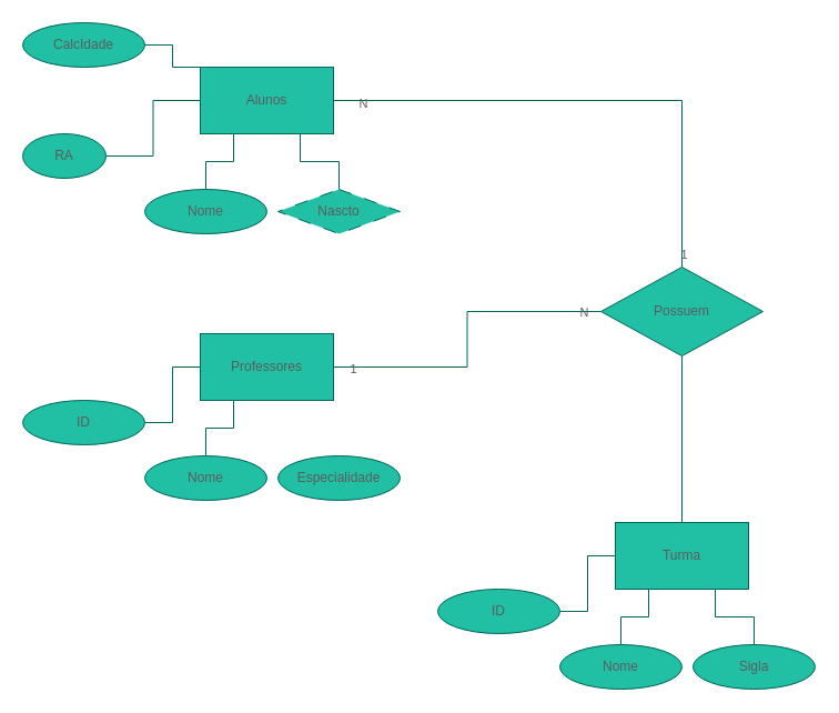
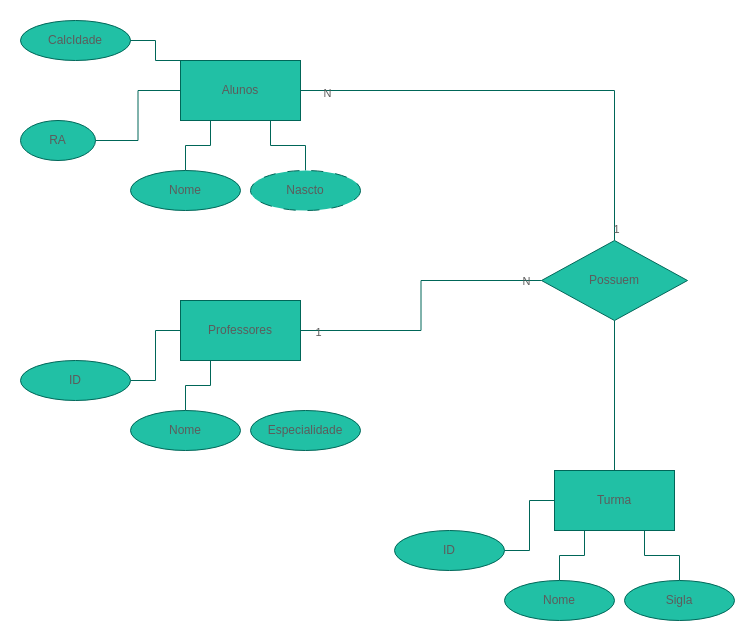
- <mxCell id="13" value="Nascto" style="rhombus;whiteSpace=wrap;html=1;labelBackgroundColor=none;fillColor=#21C0A5;strokeColor=#006658;fontColor=#5C5C5C;dashed=1;dashPattern=12 12;" vertex="1" parent="1"><mxGeometry x="250" y="170" width="110" height="40" as="geometry" /></mxCell>
+ <mxCell id="13" value="Nascto" style="ellipse;whiteSpace=wrap;html=1;labelBackgroundColor=none;fillColor=#21C0A5;strokeColor=#006658;fontColor=#5C5C5C;dashed=1;dashPattern=12 12;" vertex="1" parent="1"><mxGeometry x="250" y="170" width="110" height="40" as="geometry" /></mxCell>
